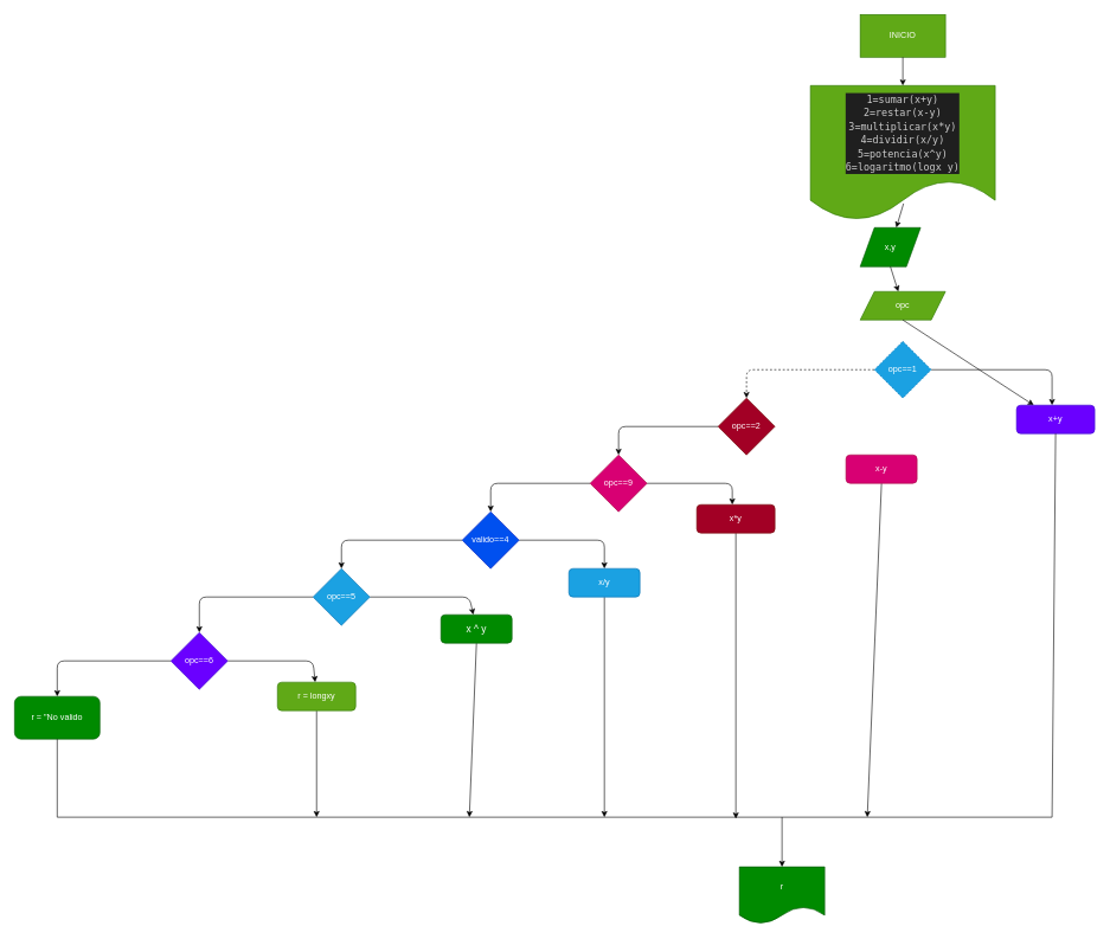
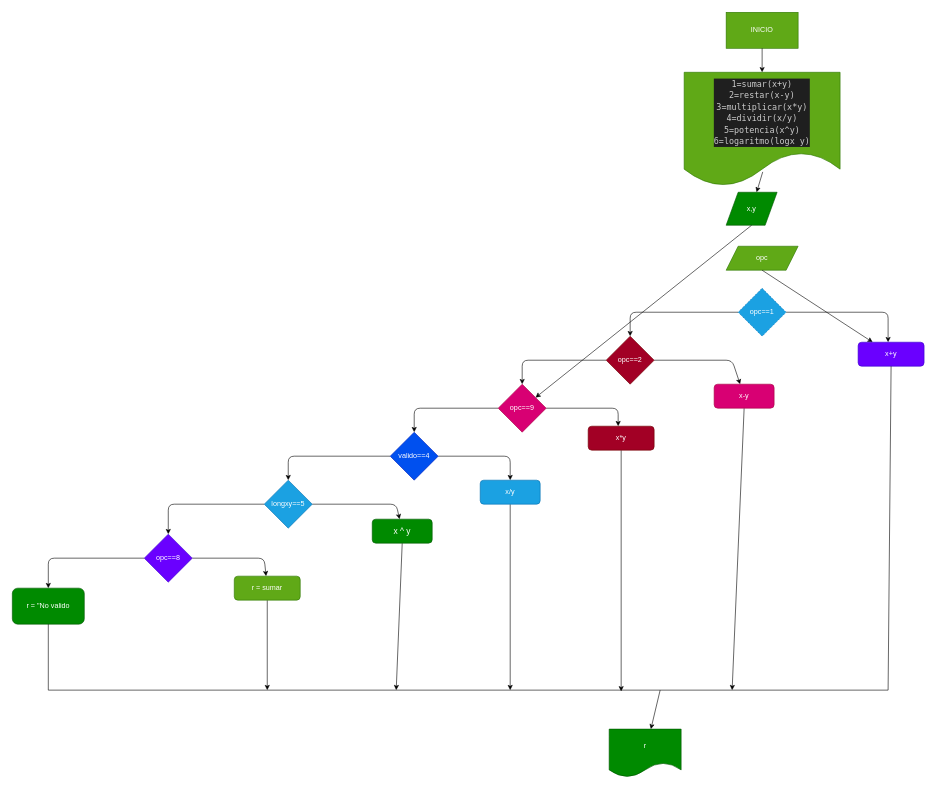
- <mxCell id="7" value="" style="endArrow=classic;html=1;exitX=0.5;exitY=1;exitDx=0;exitDy=0;" edge="1" parent="1" source="6" target="8"><mxGeometry width="50" height="50" relative="1" as="geometry"><mxPoint x="1330" y="340" as="sourcePoint" /><mxPoint x="1270" y="400" as="targetPoint" /></mxGeometry></mxCell>
+ <mxCell id="7" value="" style="endArrow=classic;html=1;exitX=0.5;exitY=1;exitDx=0;exitDy=0;" edge="1" parent="1" source="6" target="19"><mxGeometry width="50" height="50" relative="1" as="geometry"><mxPoint x="1330" y="340" as="sourcePoint" /><mxPoint x="1270" y="400" as="targetPoint" /></mxGeometry></mxCell>
- <mxCell id="11" style="edgeStyle=none;html=1;exitX=0;exitY=0.5;exitDx=0;exitDy=0;entryX=0.5;entryY=0;entryDx=0;entryDy=0;dashed=1;" edge="1" parent="1" source="12" target="15"><mxGeometry relative="1" as="geometry"><mxPoint x="1030" y="520" as="targetPoint" /><Array as="points"><mxPoint x="1050" y="520" /></Array></mxGeometry></mxCell>
+ <mxCell id="11" style="edgeStyle=none;html=1;exitX=0;exitY=0.5;exitDx=0;exitDy=0;entryX=0.5;entryY=0;entryDx=0;entryDy=0;" edge="1" parent="1" source="12" target="15"><mxGeometry relative="1" as="geometry"><mxPoint x="1030" y="520" as="targetPoint" /><Array as="points"><mxPoint x="1050" y="520" /></Array></mxGeometry></mxCell>
+ <mxCell id="14" style="edgeStyle=none;html=1;exitX=1;exitY=0.5;exitDx=0;exitDy=0;" edge="1" parent="1" source="15" target="31"><mxGeometry relative="1" as="geometry"><mxPoint x="1220" y="640" as="targetPoint" /><Array as="points"><mxPoint x="1220" y="600" /></Array></mxGeometry></mxCell>
- <mxCell id="25" value="opc==5" style="rhombus;whiteSpace=wrap;html=1;fillColor=#1ba1e2;fontColor=#ffffff;strokeColor=#006EAF;" vertex="1" parent="1"><mxGeometry x="440" y="800" width="80" height="80" as="geometry" /></mxCell>
+ <mxCell id="25" value="longxy==5" style="rhombus;whiteSpace=wrap;html=1;fillColor=#1ba1e2;fontColor=#ffffff;strokeColor=#006EAF;" vertex="1" parent="1"><mxGeometry x="440" y="800" width="80" height="80" as="geometry" /></mxCell>
- <mxCell id="28" value="opc==6" style="rhombus;whiteSpace=wrap;html=1;fillColor=#6a00ff;fontColor=#ffffff;strokeColor=#3700CC;" vertex="1" parent="1"><mxGeometry x="240" y="890" width="80" height="80" as="geometry" /></mxCell>
+ <mxCell id="28" value="opc==8" style="rhombus;whiteSpace=wrap;html=1;fillColor=#6a00ff;fontColor=#ffffff;strokeColor=#3700CC;" vertex="1" parent="1"><mxGeometry x="240" y="890" width="80" height="80" as="geometry" /></mxCell>
- <mxCell id="39" value="r = longxy" style="rounded=1;whiteSpace=wrap;html=1;labelBackgroundColor=none;fontColor=#ffffff;fillColor=#60a917;strokeColor=#2D7600;" vertex="1" parent="1"><mxGeometry x="390" y="960" width="110" height="40" as="geometry" /></mxCell>
+ <mxCell id="39" value="r = sumar" style="rounded=1;whiteSpace=wrap;html=1;labelBackgroundColor=none;fontColor=#ffffff;fillColor=#60a917;strokeColor=#2D7600;" vertex="1" parent="1"><mxGeometry x="390" y="960" width="110" height="40" as="geometry" /></mxCell>
- <mxCell id="44" value="r" style="shape=document;whiteSpace=wrap;html=1;boundedLbl=1;labelBackgroundColor=none;fontColor=#ffffff;fillColor=#008a00;strokeColor=#005700;" vertex="1" parent="1"><mxGeometry x="1040" y="1220" width="120" height="80" as="geometry" /></mxCell>
+ <mxCell id="44" value="r" style="shape=document;whiteSpace=wrap;html=1;boundedLbl=1;labelBackgroundColor=none;fontColor=#ffffff;fillColor=#008a00;strokeColor=#005700;" vertex="1" parent="1"><mxGeometry x="1015" y="1215" width="120" height="80" as="geometry" /></mxCell>
